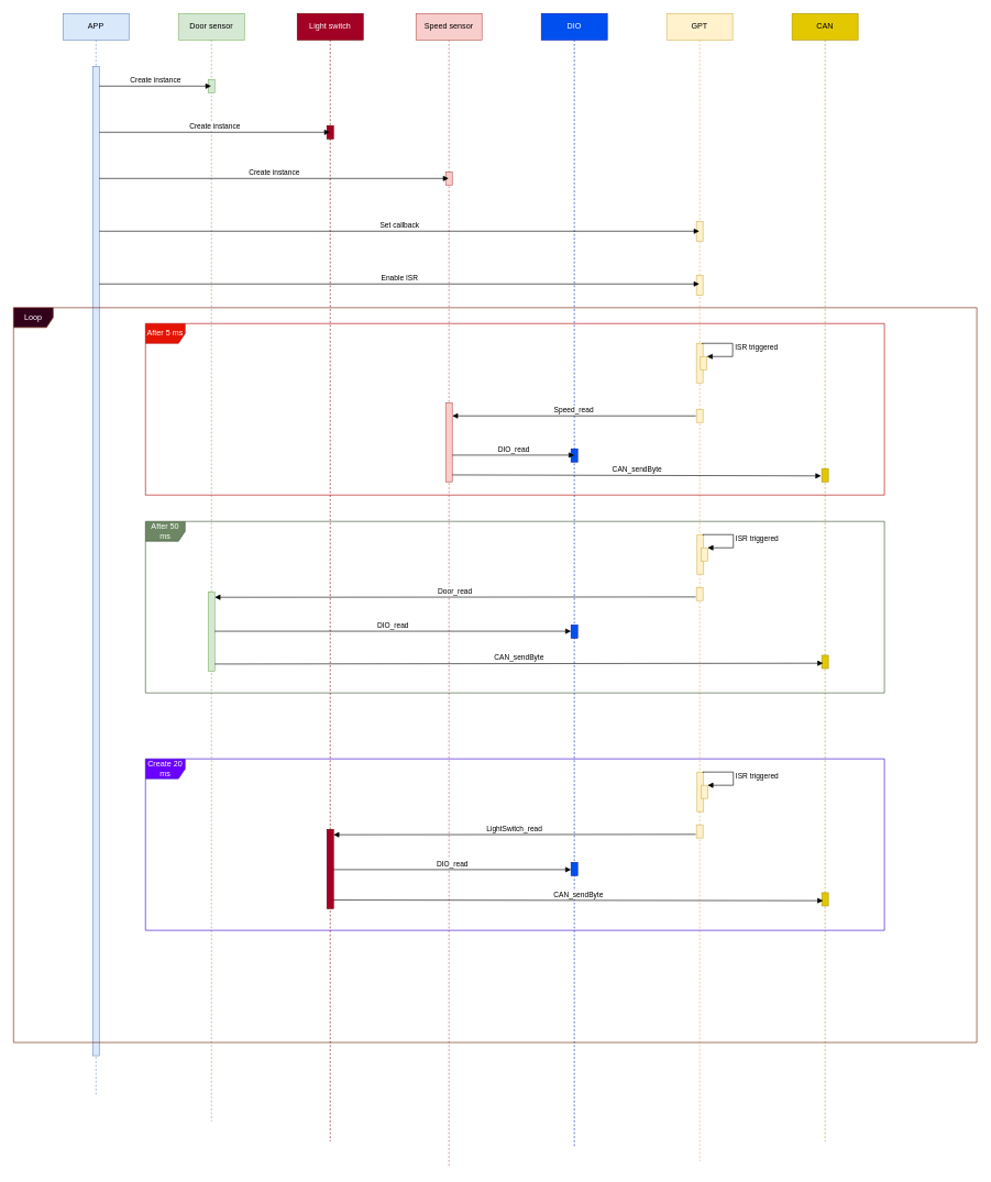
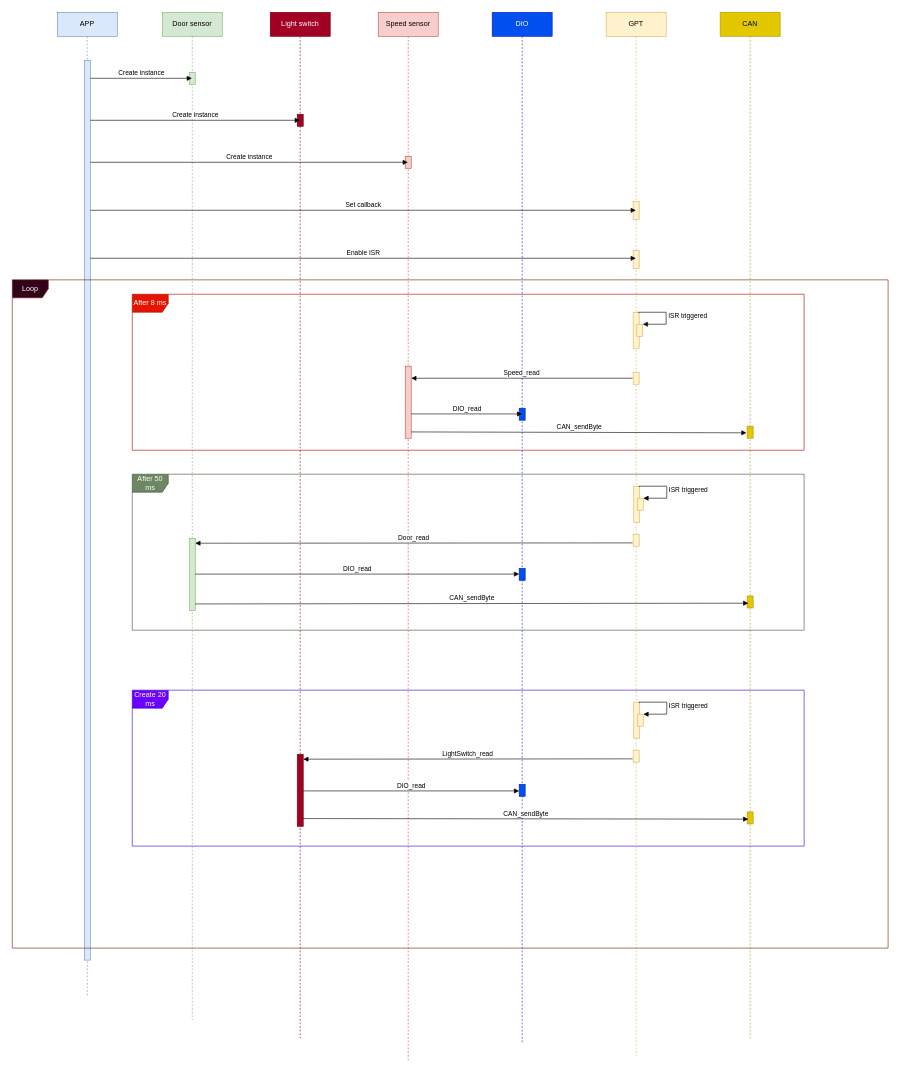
- <mxCell id="21" value="After 5 ms" style="shape=umlFrame;whiteSpace=wrap;html=1;fillColor=#e51400;strokeColor=#B20000;fontColor=#ffffff;" vertex="1" parent="1"><mxGeometry x="220" y="490" width="1120" height="260" as="geometry" /></mxCell>
+ <mxCell id="21" value="After 8 ms" style="shape=umlFrame;whiteSpace=wrap;html=1;fillColor=#e51400;strokeColor=#B20000;fontColor=#ffffff;" vertex="1" parent="1"><mxGeometry x="220" y="490" width="1120" height="260" as="geometry" /></mxCell>
